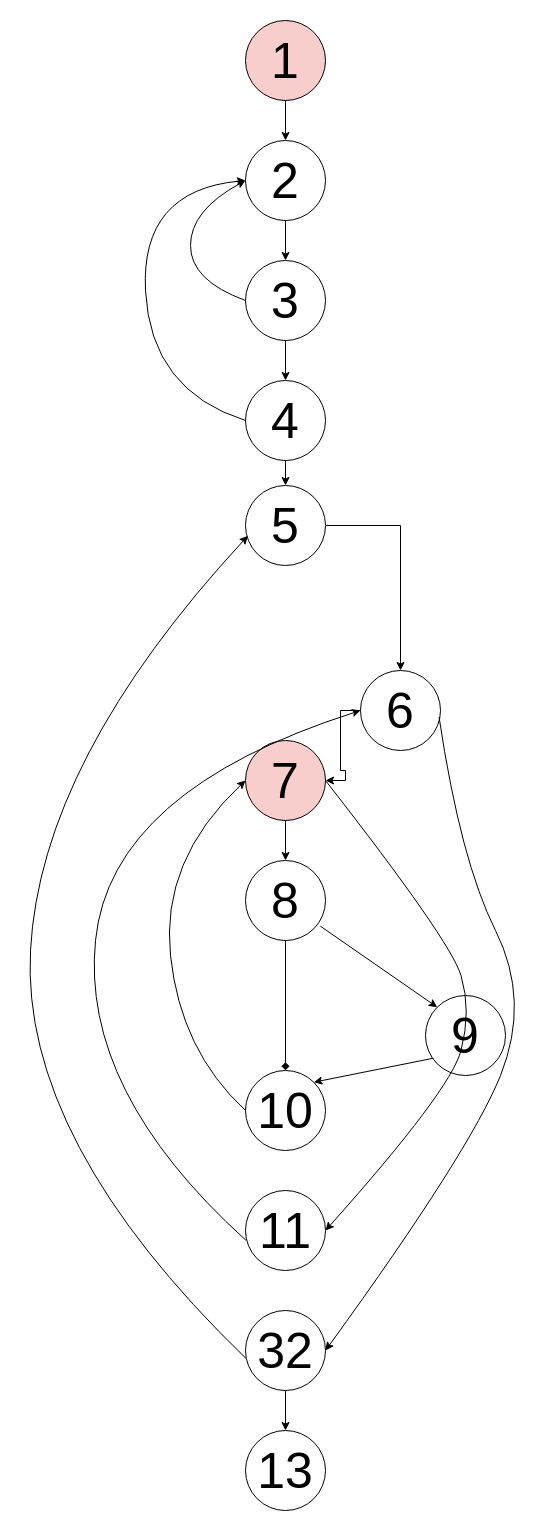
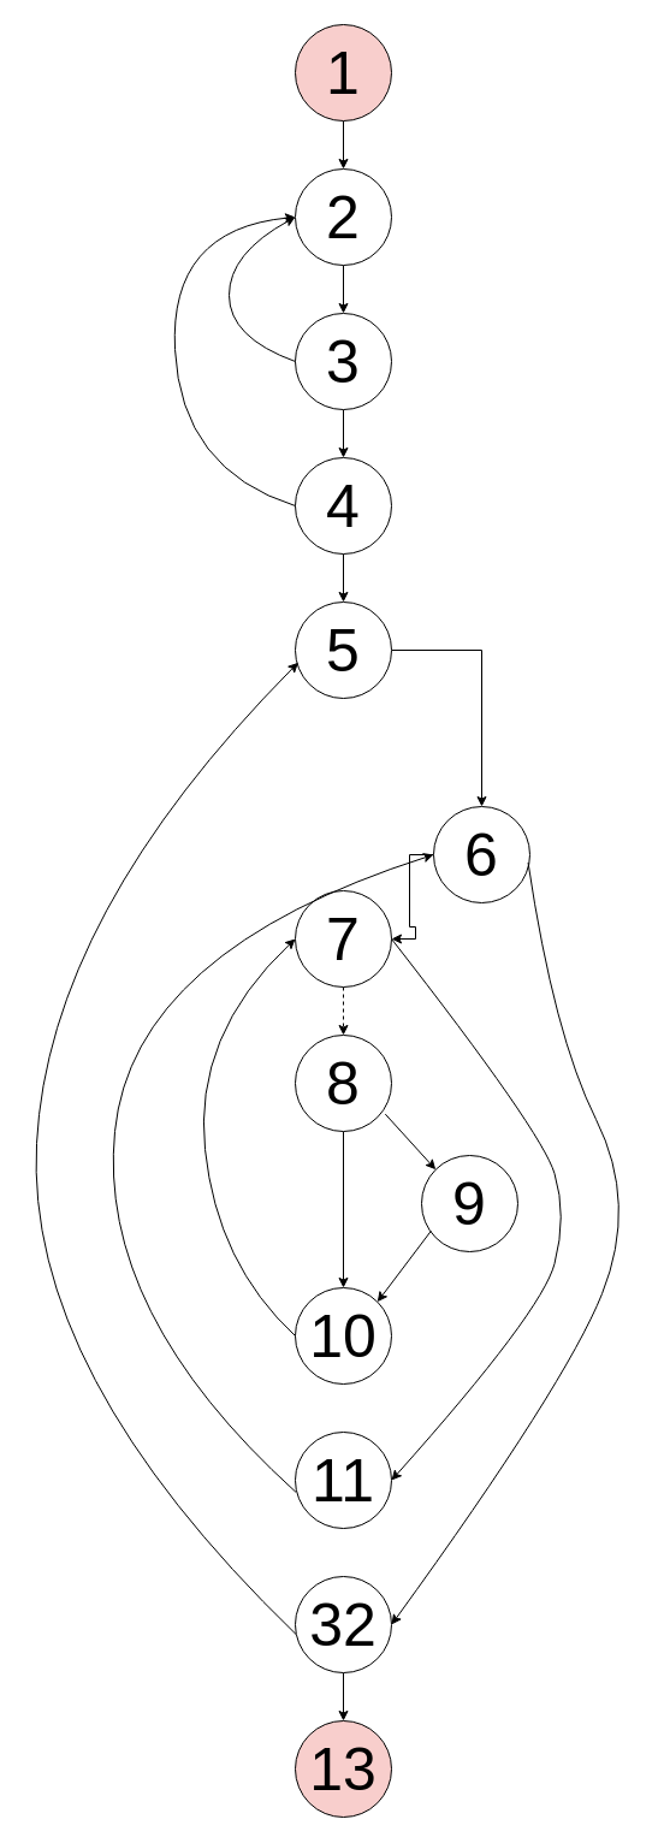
- <mxCell id="11" value="5" style="ellipse;whiteSpace=wrap;html=1;aspect=fixed;fontSize=50;" vertex="1" parent="1"><mxGeometry x="245" y="485" width="80" height="80" as="geometry" /></mxCell>
+ <mxCell id="11" value="5" style="ellipse;whiteSpace=wrap;html=1;aspect=fixed;fontSize=50;" vertex="1" parent="1"><mxGeometry x="245" y="500" width="80" height="80" as="geometry" /></mxCell>
- <mxCell id="13" value="7" style="ellipse;whiteSpace=wrap;html=1;aspect=fixed;fontSize=50;fillColor=#f8cecc;" vertex="1" parent="1"><mxGeometry x="245" y="740" width="80" height="80" as="geometry" /></mxCell>
+ <mxCell id="13" value="7" style="ellipse;whiteSpace=wrap;html=1;aspect=fixed;fontSize=50;" vertex="1" parent="1"><mxGeometry x="245" y="740" width="80" height="80" as="geometry" /></mxCell>
- <mxCell id="12" value="" style="edgeStyle=orthogonalEdgeStyle;rounded=0;orthogonalLoop=1;jettySize=auto;html=1;fontSize=50;" edge="1" parent="1" source="13" target="15"><mxGeometry relative="1" as="geometry" /></mxCell>
+ <mxCell id="12" value="" style="edgeStyle=orthogonalEdgeStyle;rounded=0;orthogonalLoop=1;jettySize=auto;html=1;fontSize=50;dashed=1;" edge="1" parent="1" source="13" target="15"><mxGeometry relative="1" as="geometry" /></mxCell>
- <mxCell id="18" value="9" style="ellipse;whiteSpace=wrap;html=1;aspect=fixed;fontSize=50;" vertex="1" parent="1"><mxGeometry x="425" y="995" width="80" height="80" as="geometry" /></mxCell>
+ <mxCell id="18" value="9" style="ellipse;whiteSpace=wrap;html=1;aspect=fixed;fontSize=50;" vertex="1" parent="1"><mxGeometry x="350" y="960" width="80" height="80" as="geometry" /></mxCell>
- <mxCell id="14" style="edgeStyle=orthogonalEdgeStyle;rounded=0;orthogonalLoop=1;jettySize=auto;html=1;entryX=0.5;entryY=0;entryDx=0;entryDy=0;fontSize=50;endArrow=diamond;" edge="1" parent="1" source="15" target="19"><mxGeometry relative="1" as="geometry" /></mxCell>
+ <mxCell id="14" style="edgeStyle=orthogonalEdgeStyle;rounded=0;orthogonalLoop=1;jettySize=auto;html=1;entryX=0.5;entryY=0;entryDx=0;entryDy=0;fontSize=50;" edge="1" parent="1" source="15" target="19"><mxGeometry relative="1" as="geometry" /></mxCell>
- <mxCell id="23" value="13" style="ellipse;whiteSpace=wrap;html=1;aspect=fixed;fontSize=50;" vertex="1" parent="1"><mxGeometry x="245" y="1430" width="80" height="80" as="geometry" /></mxCell>
+ <mxCell id="23" value="13" style="ellipse;whiteSpace=wrap;html=1;aspect=fixed;fontSize=50;fillColor=#f8cecc;" vertex="1" parent="1"><mxGeometry x="245" y="1430" width="80" height="80" as="geometry" /></mxCell>
